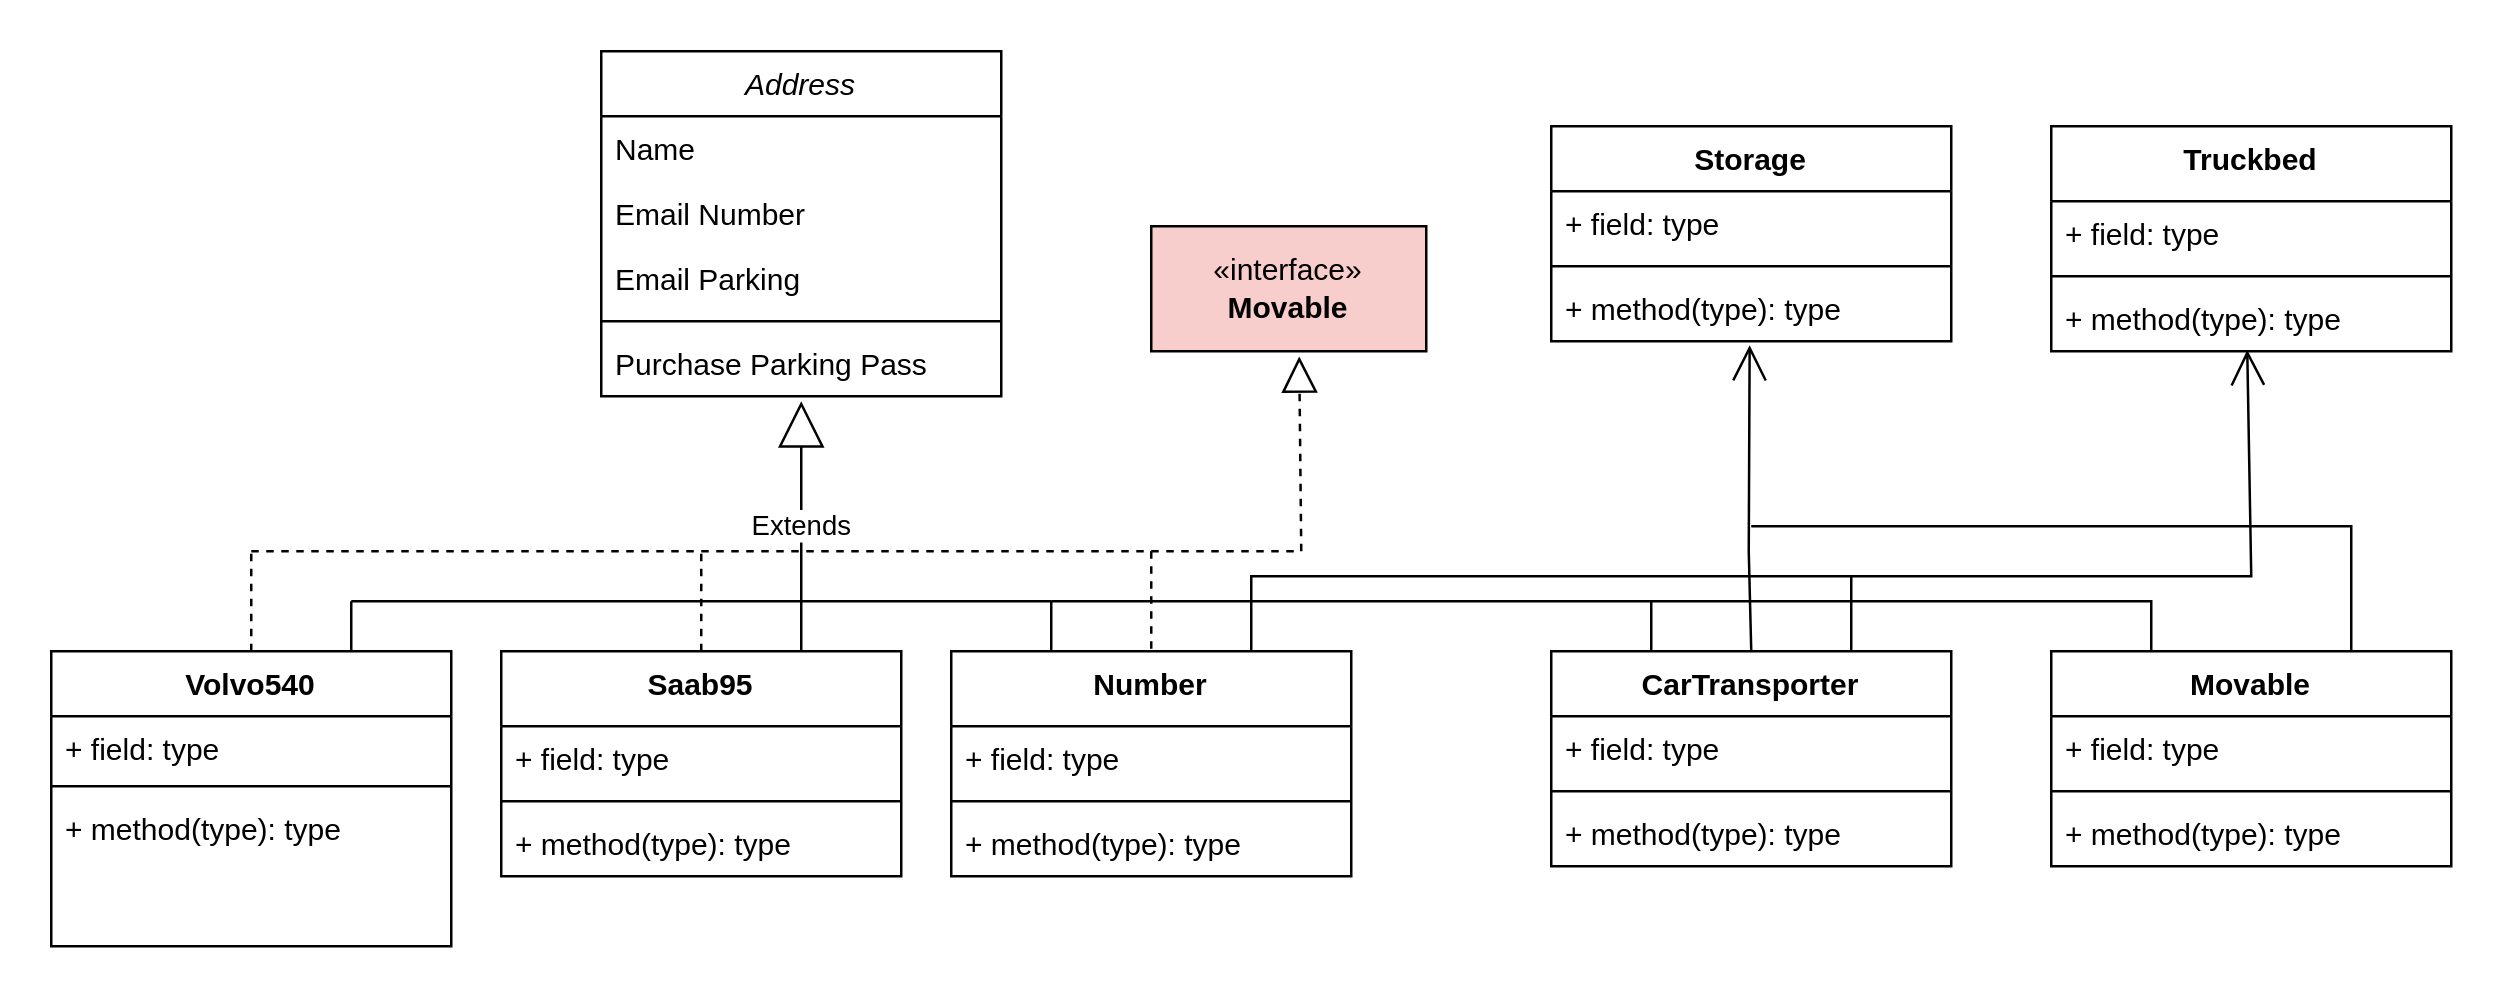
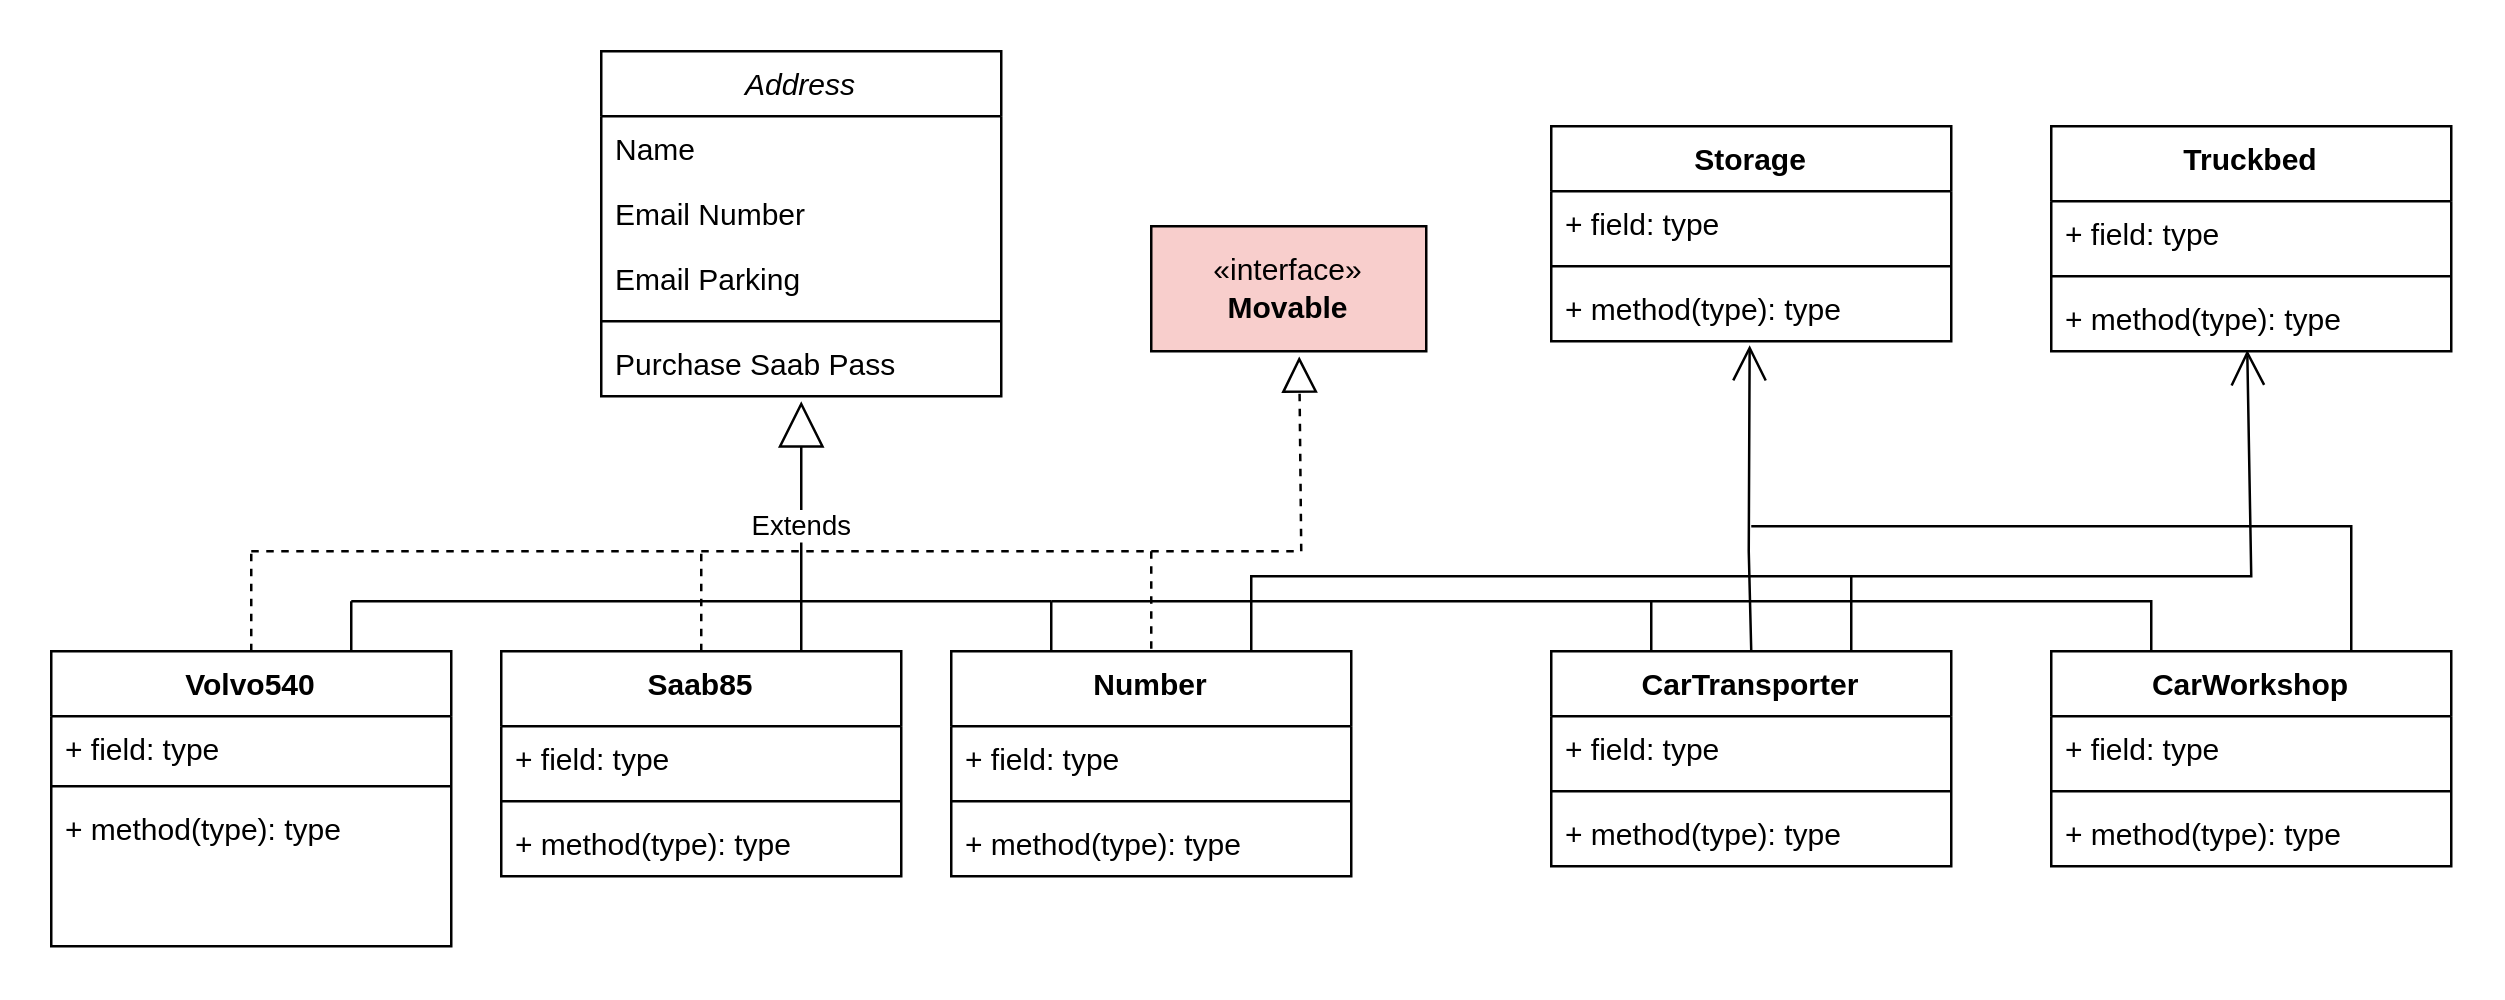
- <mxCell id="7" value="Purchase Parking Pass" style="text;align=left;verticalAlign=top;spacingLeft=4;spacingRight=4;overflow=hidden;rotatable=0;points=[[0,0.5],[1,0.5]];portConstraint=eastwest;" parent="2" vertex="1"><mxGeometry y="112" width="160" height="26" as="geometry" /></mxCell>
+ <mxCell id="7" value="Purchase Saab Pass" style="text;align=left;verticalAlign=top;spacingLeft=4;spacingRight=4;overflow=hidden;rotatable=0;points=[[0,0.5],[1,0.5]];portConstraint=eastwest;" parent="2" vertex="1"><mxGeometry y="112" width="160" height="26" as="geometry" /></mxCell>
- <mxCell id="16" value="Saab95" style="swimlane;fontStyle=1;align=center;verticalAlign=top;childLayout=stackLayout;horizontal=1;startSize=30;horizontalStack=0;resizeParent=1;resizeParentMax=0;resizeLast=0;collapsible=1;marginBottom=0;whiteSpace=wrap;html=1;" vertex="1" parent="1"><mxGeometry x="200" y="260" width="160" height="90" as="geometry" /></mxCell>
+ <mxCell id="16" value="Saab85" style="swimlane;fontStyle=1;align=center;verticalAlign=top;childLayout=stackLayout;horizontal=1;startSize=30;horizontalStack=0;resizeParent=1;resizeParentMax=0;resizeLast=0;collapsible=1;marginBottom=0;whiteSpace=wrap;html=1;" vertex="1" parent="1"><mxGeometry x="200" y="260" width="160" height="90" as="geometry" /></mxCell>
- <mxCell id="46" value="Movable" style="swimlane;fontStyle=1;align=center;verticalAlign=top;childLayout=stackLayout;horizontal=1;startSize=26;horizontalStack=0;resizeParent=1;resizeParentMax=0;resizeLast=0;collapsible=1;marginBottom=0;whiteSpace=wrap;html=1;" vertex="1" parent="1"><mxGeometry x="820" y="260" width="160" height="86" as="geometry" /></mxCell>
+ <mxCell id="46" value="CarWorkshop" style="swimlane;fontStyle=1;align=center;verticalAlign=top;childLayout=stackLayout;horizontal=1;startSize=26;horizontalStack=0;resizeParent=1;resizeParentMax=0;resizeLast=0;collapsible=1;marginBottom=0;whiteSpace=wrap;html=1;" vertex="1" parent="1"><mxGeometry x="820" y="260" width="160" height="86" as="geometry" /></mxCell>
